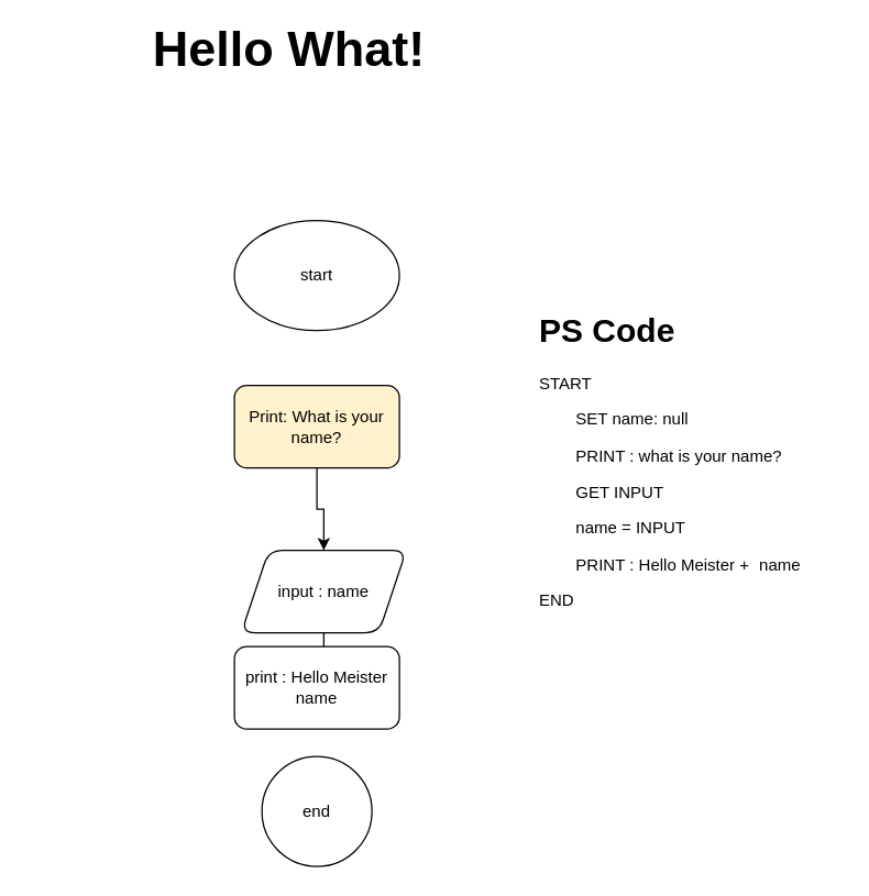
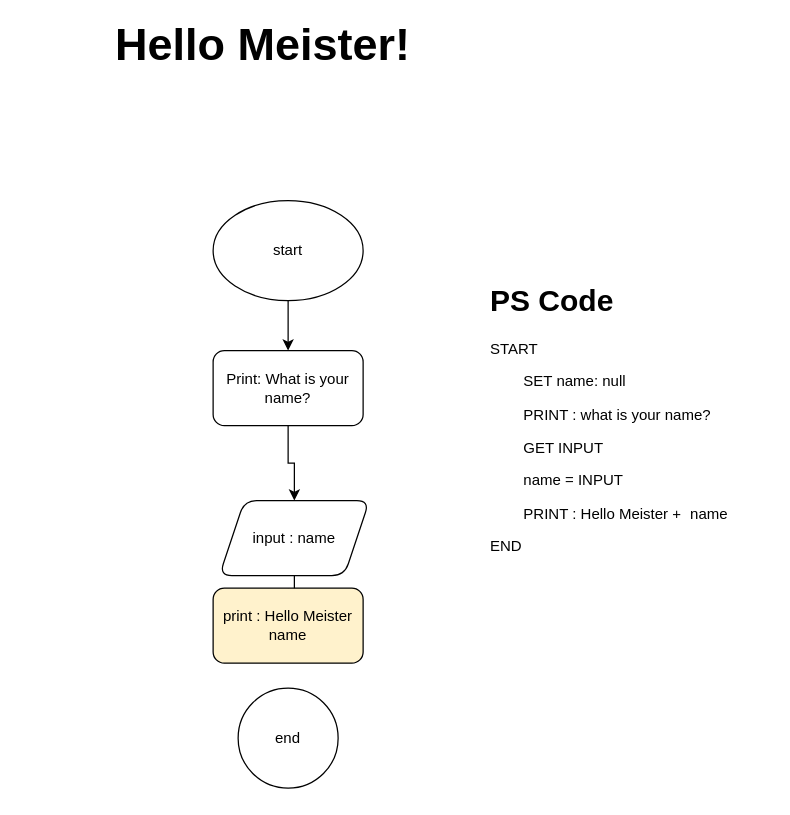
- <mxCell id="2" value="Hello What!" style="text;html=1;align=center;verticalAlign=middle;whiteSpace=wrap;rounded=0;fontStyle=1;fontSize=36;" vertex="1" parent="1"><mxGeometry x="20" y="20" width="380" height="30" as="geometry" /></mxCell>
+ <mxCell id="2" value="Hello Meister!" style="text;html=1;align=center;verticalAlign=middle;whiteSpace=wrap;rounded=0;fontStyle=1;fontSize=36;" vertex="1" parent="1"><mxGeometry x="20" y="20" width="380" height="30" as="geometry" /></mxCell>
+ <mxCell id="3" value="" style="edgeStyle=orthogonalEdgeStyle;rounded=0;orthogonalLoop=1;jettySize=auto;html=1;" edge="1" parent="1" source="4" target="6"><mxGeometry relative="1" as="geometry" /></mxCell>
- <mxCell id="6" value="Print: What is your name?" style="rounded=1;whiteSpace=wrap;html=1;fillColor=#fff2cc;" vertex="1" parent="1"><mxGeometry x="170" y="280" width="120" height="60" as="geometry" /></mxCell>
+ <mxCell id="6" value="Print: What is your name?" style="rounded=1;whiteSpace=wrap;html=1;" vertex="1" parent="1"><mxGeometry x="170" y="280" width="120" height="60" as="geometry" /></mxCell>
- <mxCell id="9" value="print : Hello Meister name" style="whiteSpace=wrap;html=1;rounded=1;" vertex="1" parent="1"><mxGeometry x="170" y="470" width="120" height="60" as="geometry" /></mxCell>
+ <mxCell id="9" value="print : Hello Meister name" style="whiteSpace=wrap;html=1;rounded=1;fillColor=#fff2cc;" vertex="1" parent="1"><mxGeometry x="170" y="470" width="120" height="60" as="geometry" /></mxCell>
